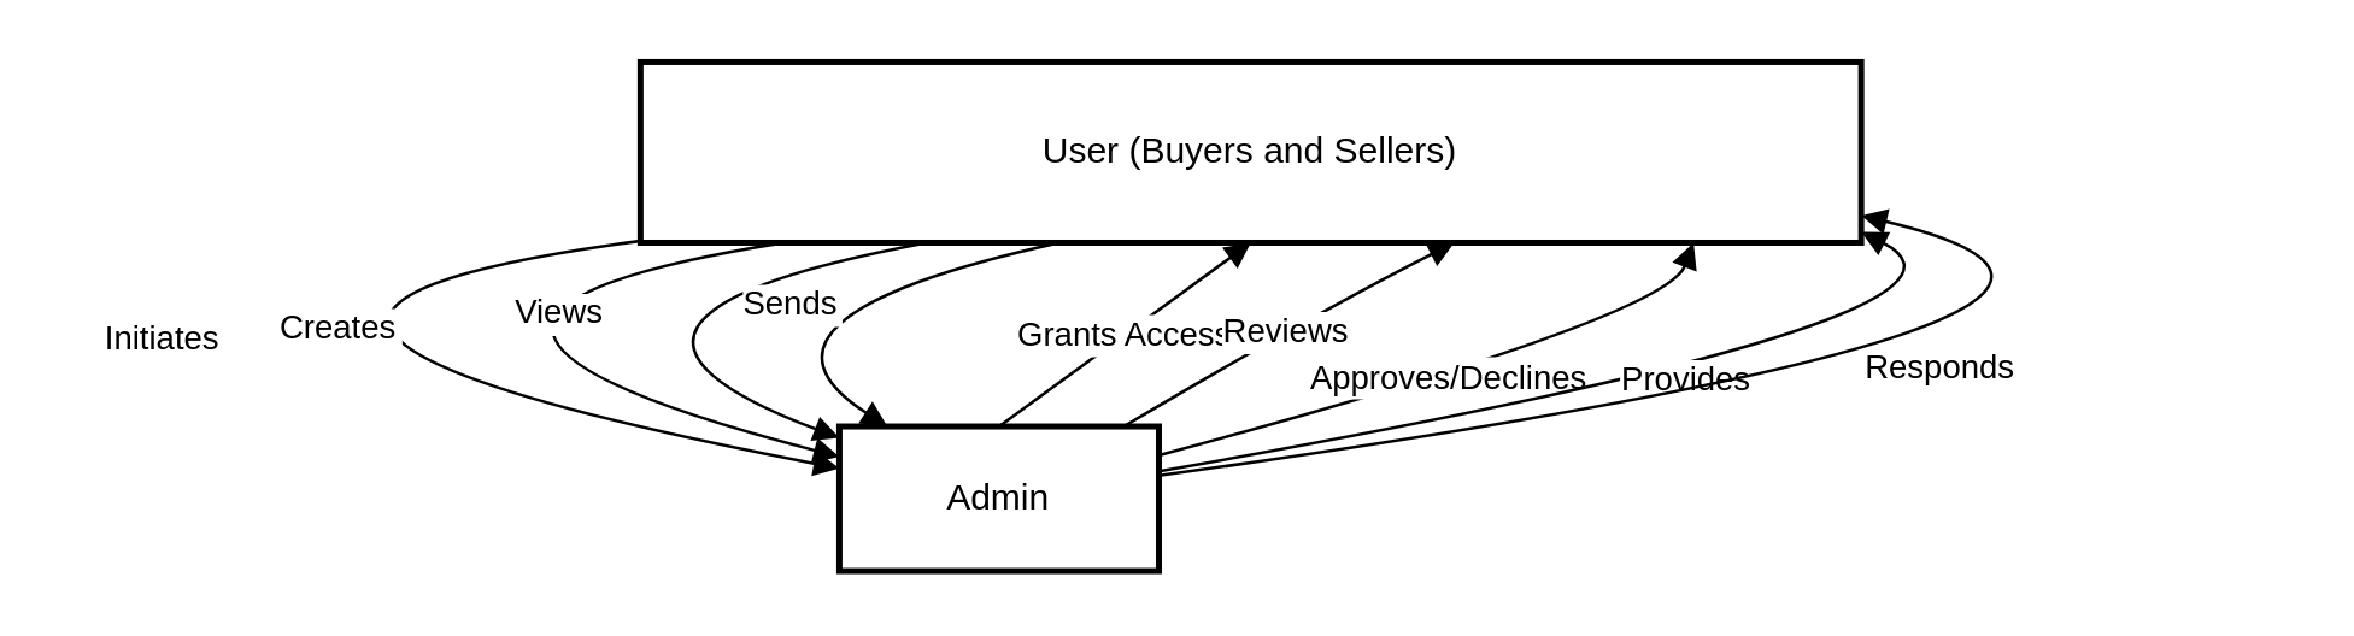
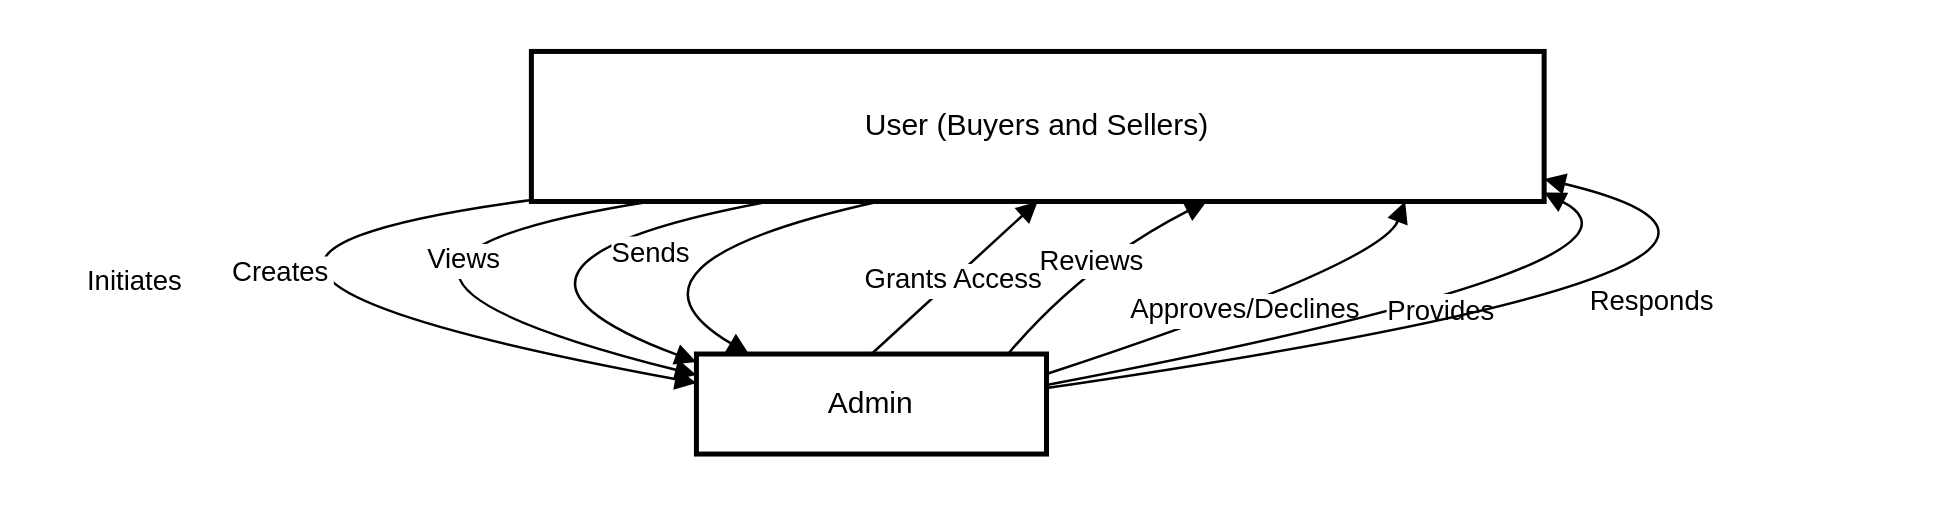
- <mxCell id="3" value="Admin" style="whiteSpace=wrap;strokeWidth=2;" vertex="1" parent="1"><mxGeometry x="278" y="141" width="106" height="48" as="geometry" /></mxCell>
+ <mxCell id="3" value="Admin" style="whiteSpace=wrap;strokeWidth=2;" vertex="1" parent="1"><mxGeometry x="278" y="141" width="140" height="40" as="geometry" /></mxCell>
